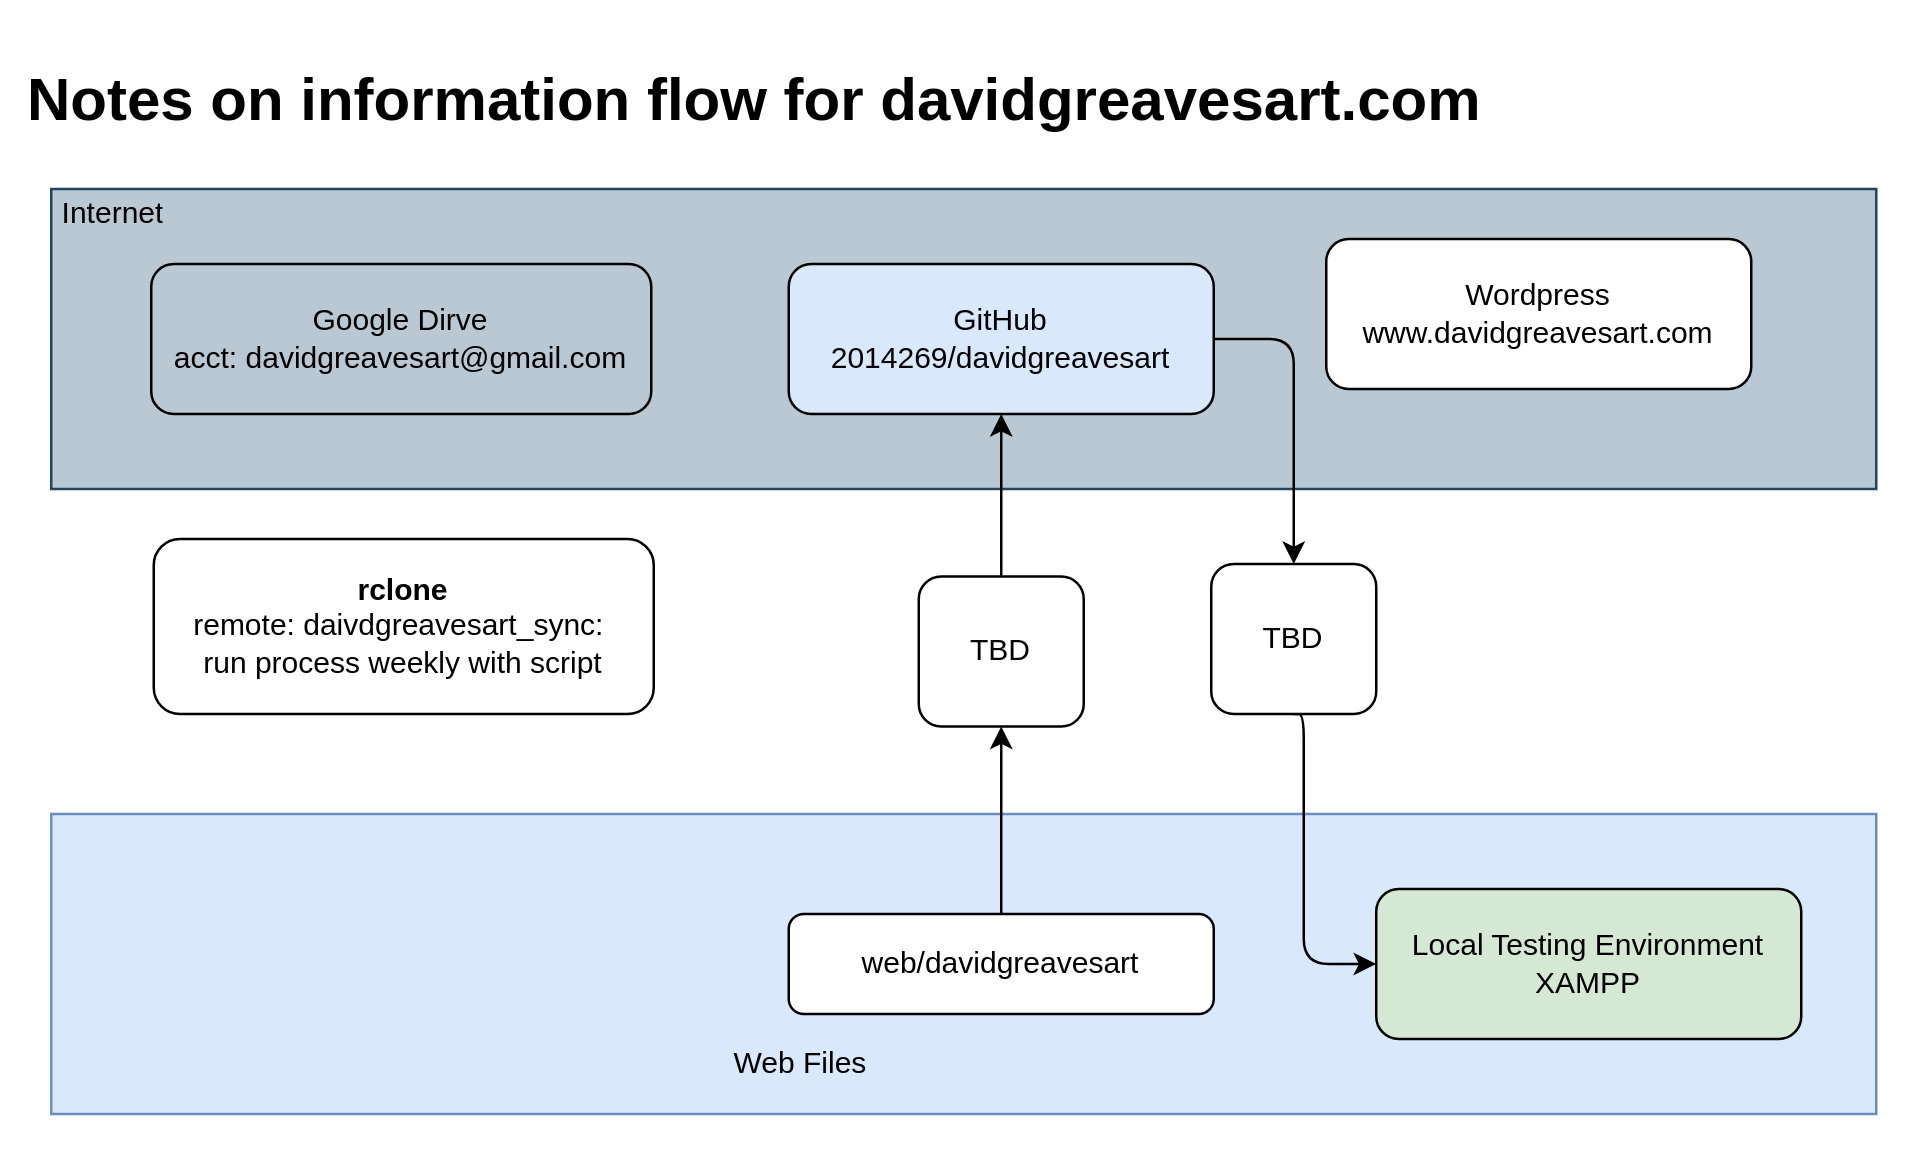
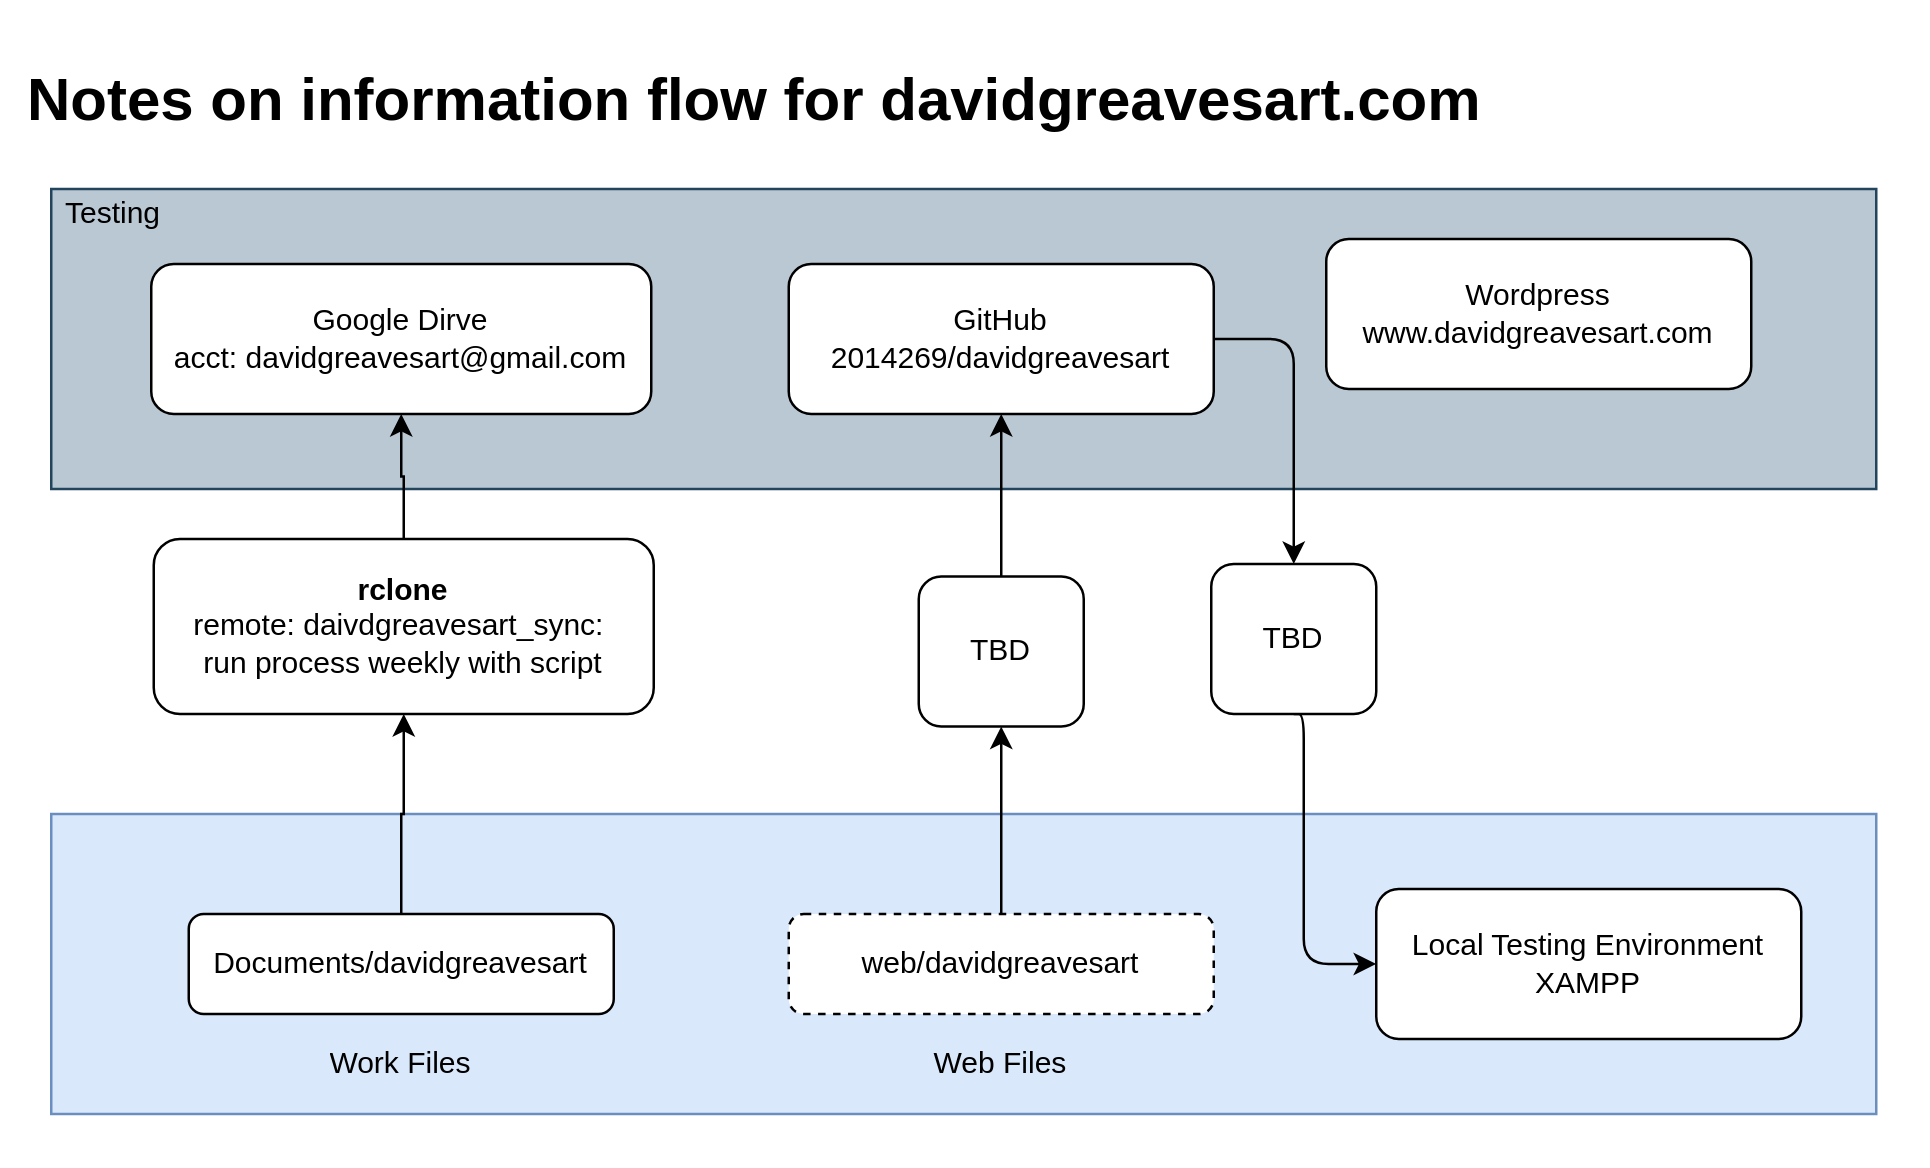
- <mxCell id="17" value="Internet" style="text;html=1;strokeColor=none;fillColor=none;align=center;verticalAlign=middle;whiteSpace=wrap;overflow=hidden;" vertex="1" parent="1"><mxGeometry x="20" y="75" width="50" height="20" as="geometry" /></mxCell>
+ <mxCell id="17" value="Testing" style="text;html=1;strokeColor=none;fillColor=none;align=center;verticalAlign=middle;whiteSpace=wrap;overflow=hidden;" vertex="1" parent="1"><mxGeometry x="20" y="75" width="50" height="20" as="geometry" /></mxCell>
- <mxCell id="8" value="Google Dirve&lt;br&gt;acct: davidgreavesart@gmail.com" style="rounded=1;whiteSpace=wrap;html=1;fillColor=#bac8d3;" vertex="1" parent="1"><mxGeometry x="60" y="105" width="200" height="60" as="geometry" /></mxCell>
+ <mxCell id="8" value="Google Dirve&lt;br&gt;acct: davidgreavesart@gmail.com" style="rounded=1;whiteSpace=wrap;html=1;" vertex="1" parent="1"><mxGeometry x="60" y="105" width="200" height="60" as="geometry" /></mxCell>
- <mxCell id="11" value="GitHub&lt;br&gt;2014269/davidgreavesart" style="rounded=1;whiteSpace=wrap;html=1;fillColor=#dae8fc;" vertex="1" parent="1"><mxGeometry x="315" y="105" width="170" height="60" as="geometry" /></mxCell>
+ <mxCell id="11" value="GitHub&lt;br&gt;2014269/davidgreavesart" style="rounded=1;whiteSpace=wrap;html=1;" vertex="1" parent="1"><mxGeometry x="315" y="105" width="170" height="60" as="geometry" /></mxCell>
+ <mxCell id="6" value="" style="edgeStyle=orthogonalEdgeStyle;rounded=0;orthogonalLoop=1;jettySize=auto;html=1;" edge="1" parent="1" source="7" target="8"><mxGeometry relative="1" as="geometry" /></mxCell>
+ <mxCell id="4" value="" style="edgeStyle=orthogonalEdgeStyle;rounded=0;orthogonalLoop=1;jettySize=auto;html=1;" edge="1" parent="1" source="5" target="7"><mxGeometry relative="1" as="geometry" /></mxCell>
+ <mxCell id="5" value="Documents/davidgreavesart" style="rounded=1;whiteSpace=wrap;html=1;fontSize=12;glass=0;strokeWidth=1;shadow=0;" parent="1" vertex="1"><mxGeometry x="75" y="365" width="170" height="40" as="geometry" /></mxCell>
- <mxCell id="10" value="web/davidgreavesart" style="rounded=1;whiteSpace=wrap;html=1;fontSize=12;glass=0;strokeWidth=1;shadow=0;" vertex="1" parent="1"><mxGeometry x="315" y="365" width="170" height="40" as="geometry" /></mxCell>
+ <mxCell id="10" value="web/davidgreavesart" style="rounded=1;whiteSpace=wrap;html=1;fontSize=12;glass=0;strokeWidth=1;shadow=0;dashed=1;" vertex="1" parent="1"><mxGeometry x="315" y="365" width="170" height="40" as="geometry" /></mxCell>
- <mxCell id="14" value="Local Testing Environment&lt;br&gt;XAMPP" style="rounded=1;whiteSpace=wrap;html=1;fillColor=#d5e8d4;" vertex="1" parent="1"><mxGeometry x="550" y="355" width="170" height="60" as="geometry" /></mxCell>
+ <mxCell id="14" value="Local Testing Environment&lt;br&gt;XAMPP" style="rounded=1;whiteSpace=wrap;html=1;" vertex="1" parent="1"><mxGeometry x="550" y="355" width="170" height="60" as="geometry" /></mxCell>
+ <mxCell id="18" value="Work Files" style="text;html=1;strokeColor=none;fillColor=none;align=center;verticalAlign=middle;whiteSpace=wrap;overflow=hidden;" vertex="1" parent="1"><mxGeometry x="115" y="415" width="90" height="20" as="geometry" /></mxCell>
- <mxCell id="19" value="Web&amp;nbsp;Files" style="text;html=1;strokeColor=none;fillColor=none;align=center;verticalAlign=middle;whiteSpace=wrap;overflow=hidden;" vertex="1" parent="1"><mxGeometry x="275" y="415" width="90" height="20" as="geometry" /></mxCell>
+ <mxCell id="19" value="Web&amp;nbsp;Files" style="text;html=1;strokeColor=none;fillColor=none;align=center;verticalAlign=middle;whiteSpace=wrap;overflow=hidden;" vertex="1" parent="1"><mxGeometry x="355" y="415" width="90" height="20" as="geometry" /></mxCell>
